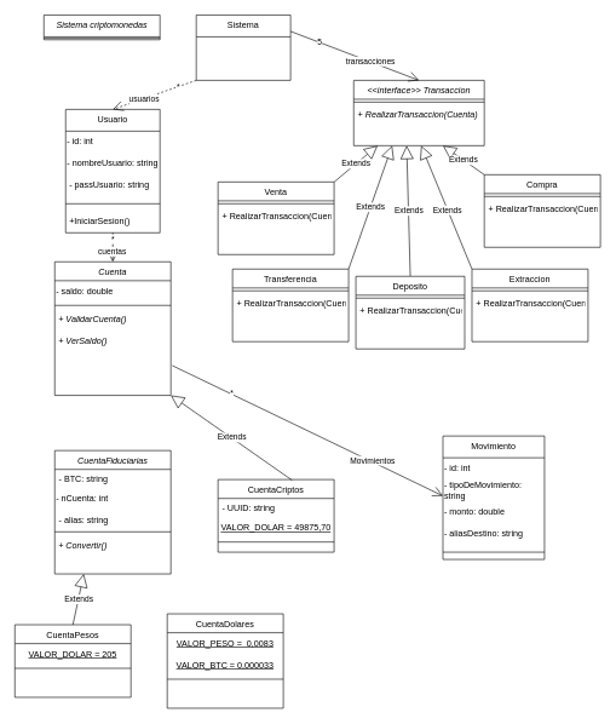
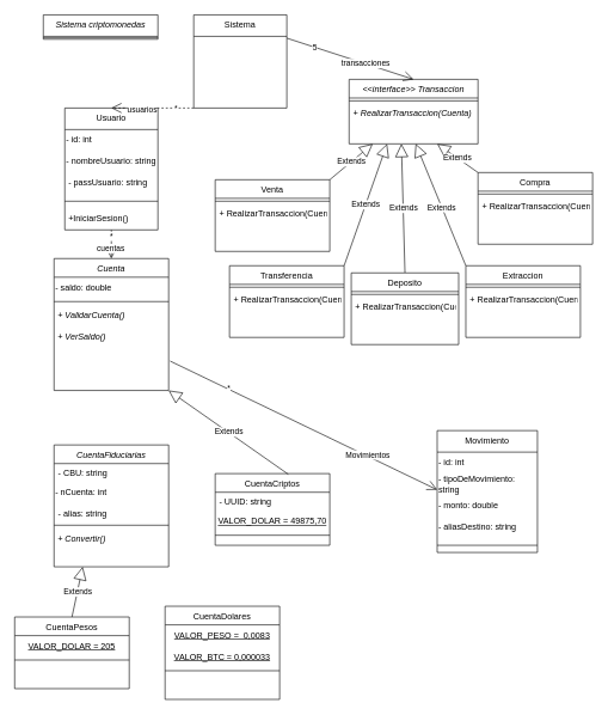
- <mxCell id="49" value="Sistema" style="swimlane;fontStyle=0;align=center;verticalAlign=top;childLayout=stackLayout;horizontal=1;startSize=30;horizontalStack=0;resizeParent=1;resizeLast=0;collapsible=1;marginBottom=0;rounded=0;shadow=0;strokeWidth=1;" parent="1" vertex="1"><mxGeometry x="270" y="20" width="130" height="90" as="geometry"><mxRectangle x="230" y="140" width="160" height="26" as="alternateBounds" /></mxGeometry></mxCell>
+ <mxCell id="49" value="Sistema" style="swimlane;fontStyle=0;align=center;verticalAlign=top;childLayout=stackLayout;horizontal=1;startSize=30;horizontalStack=0;resizeParent=1;resizeLast=0;collapsible=1;marginBottom=0;rounded=0;shadow=0;strokeWidth=1;" parent="1" vertex="1"><mxGeometry x="270" y="20" width="130" height="130" as="geometry"><mxRectangle x="230" y="140" width="160" height="26" as="alternateBounds" /></mxGeometry></mxCell>
- <mxCell id="16" value="- BTC: string" style="text;align=left;verticalAlign=top;spacingLeft=4;spacingRight=4;overflow=hidden;rotatable=0;points=[[0,0.5],[1,0.5]];portConstraint=eastwest;" parent="15" vertex="1"><mxGeometry y="26" width="160" height="26" as="geometry" /></mxCell>
+ <mxCell id="16" value="- CBU: string" style="text;align=left;verticalAlign=top;spacingLeft=4;spacingRight=4;overflow=hidden;rotatable=0;points=[[0,0.5],[1,0.5]];portConstraint=eastwest;" parent="15" vertex="1"><mxGeometry y="26" width="160" height="26" as="geometry" /></mxCell>
